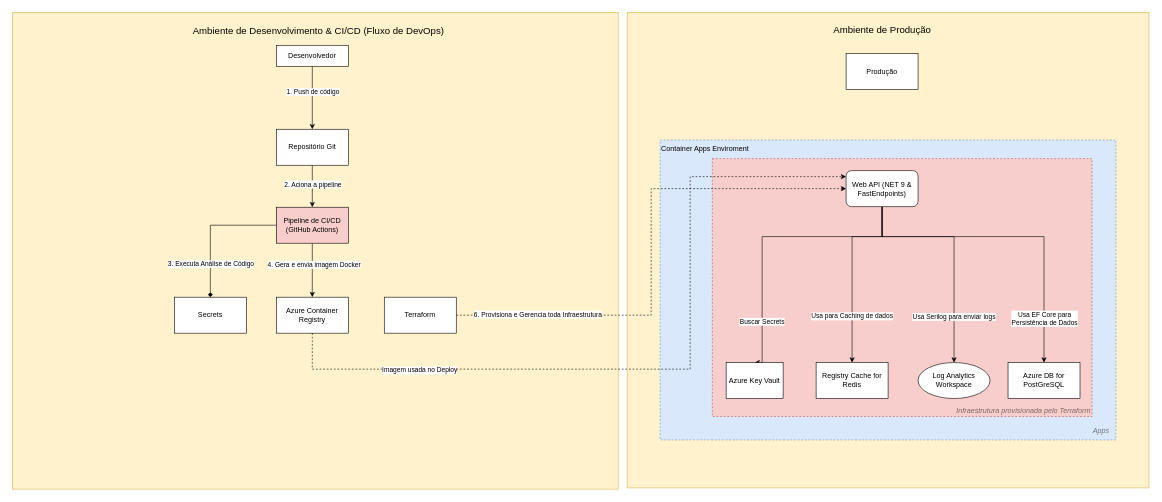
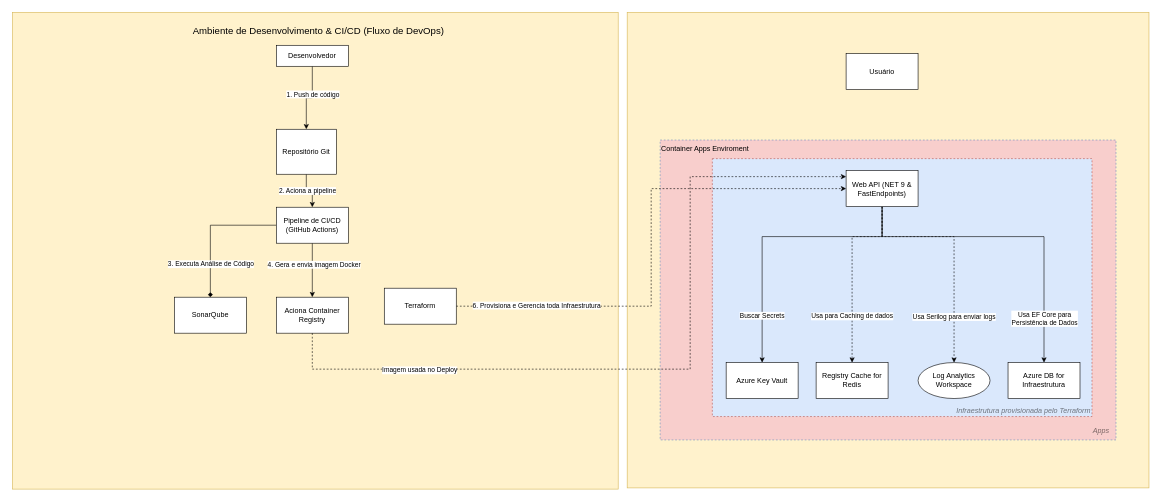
- <mxCell id="20" value="Ambiente de Produção" style="text;html=1;align=center;verticalAlign=middle;resizable=0;points=[];autosize=1;strokeColor=none;fillColor=none;fontSize=16;" vertex="1" parent="1"><mxGeometry x="1375" y="34" width="190" height="30" as="geometry" /></mxCell>
- <mxCell id="18" value="Produção" style="rounded=0;whiteSpace=wrap;html=1;" vertex="1" parent="1"><mxGeometry x="1410" y="89" width="120" height="60" as="geometry" /></mxCell>
+ <mxCell id="18" value="Usuário" style="rounded=0;whiteSpace=wrap;html=1;" vertex="1" parent="1"><mxGeometry x="1410" y="89" width="120" height="60" as="geometry" /></mxCell>
- <mxCell id="32" value="Repositório Git" style="rounded=0;whiteSpace=wrap;html=1;" vertex="1" parent="1"><mxGeometry x="460" y="215" width="120" height="60" as="geometry" /></mxCell>
+ <mxCell id="32" value="Repositório Git" style="rounded=0;whiteSpace=wrap;html=1;" vertex="1" parent="1"><mxGeometry x="460" y="215" width="100" height="75" as="geometry" /></mxCell>
- <mxCell id="5" value="Container Apps Enviroment" style="rounded=0;whiteSpace=wrap;html=1;dashed=1;fillColor=#dae8fc;align=left;verticalAlign=top;strokeColor=#6c8ebf;" vertex="1" parent="3"><mxGeometry width="760" height="500" as="geometry" /></mxCell>
+ <mxCell id="5" value="Container Apps Enviroment" style="rounded=0;whiteSpace=wrap;html=1;dashed=1;fillColor=#f8cecc;align=left;verticalAlign=top;strokeColor=#6c8ebf;" vertex="1" parent="3"><mxGeometry width="760" height="500" as="geometry" /></mxCell>
- <mxCell id="29" value="Web API (NET 9 &amp;amp; FastEndpoints)" style="whiteSpace=wrap;html=1;rounded=1;" vertex="1" parent="1"><mxGeometry x="1410" y="284" width="120" height="60" as="geometry" /></mxCell>
+ <mxCell id="29" value="Web API (NET 9 &amp;amp; FastEndpoints)" style="rounded=0;whiteSpace=wrap;html=1;" vertex="1" parent="1"><mxGeometry x="1410" y="284" width="120" height="60" as="geometry" /></mxCell>
- <mxCell id="15" value="Pipeline de CI/CD (GitHub Actions)" style="rounded=0;whiteSpace=wrap;html=1;fillColor=#f8cecc;" vertex="1" parent="1"><mxGeometry x="460" y="345" width="120" height="60" as="geometry" /></mxCell>
+ <mxCell id="15" value="Pipeline de CI/CD (GitHub Actions)" style="rounded=0;whiteSpace=wrap;html=1;" vertex="1" parent="1"><mxGeometry x="460" y="345" width="120" height="60" as="geometry" /></mxCell>
- <mxCell id="7" value="Infraestrutura provisionada pelo Terraform" style="rounded=0;whiteSpace=wrap;html=1;dashed=1;fillColor=#f8cecc;align=right;verticalAlign=bottom;fontStyle=2;textOpacity=50;strokeColor=#b85450;" vertex="1" parent="1"><mxGeometry x="1187" y="264" width="633" height="430" as="geometry" /></mxCell>
+ <mxCell id="7" value="Infraestrutura provisionada pelo Terraform" style="rounded=0;whiteSpace=wrap;html=1;dashed=1;fillColor=#dae8fc;align=right;verticalAlign=bottom;fontStyle=2;textOpacity=50;strokeColor=#b85450;" vertex="1" parent="1"><mxGeometry x="1187" y="264" width="633" height="430" as="geometry" /></mxCell>
- <mxCell id="23" style="edgeStyle=orthogonalEdgeStyle;rounded=0;orthogonalLoop=1;jettySize=auto;html=1;exitX=0.5;exitY=1;exitDx=0;exitDy=0;" edge="1" parent="1" source="29" target="39"><mxGeometry relative="1" as="geometry"><Array as="points"><mxPoint x="1470" y="394" /><mxPoint x="1420" y="394" /></Array></mxGeometry></mxCell>
+ <mxCell id="23" style="edgeStyle=orthogonalEdgeStyle;rounded=0;orthogonalLoop=1;jettySize=auto;html=1;exitX=0.5;exitY=1;exitDx=0;exitDy=0;dashed=1;" edge="1" parent="1" source="29" target="39"><mxGeometry relative="1" as="geometry"><Array as="points"><mxPoint x="1470" y="394" /><mxPoint x="1420" y="394" /></Array></mxGeometry></mxCell>
- <mxCell id="25" style="edgeStyle=orthogonalEdgeStyle;rounded=0;orthogonalLoop=1;jettySize=auto;html=1;exitX=0.5;exitY=1;exitDx=0;exitDy=0;entryX=0.5;entryY=0;entryDx=0;entryDy=0;" edge="1" parent="1" source="29" target="40"><mxGeometry relative="1" as="geometry"><Array as="points"><mxPoint x="1470" y="394" /><mxPoint x="1590" y="394" /></Array></mxGeometry></mxCell>
+ <mxCell id="25" style="edgeStyle=orthogonalEdgeStyle;rounded=0;orthogonalLoop=1;jettySize=auto;html=1;exitX=0.5;exitY=1;exitDx=0;exitDy=0;entryX=0.5;entryY=0;entryDx=0;entryDy=0;dashed=1;" edge="1" parent="1" source="29" target="40"><mxGeometry relative="1" as="geometry"><Array as="points"><mxPoint x="1470" y="394" /><mxPoint x="1590" y="394" /></Array></mxGeometry></mxCell>
- <mxCell id="16" value="Secrets" style="rounded=0;whiteSpace=wrap;html=1;" vertex="1" parent="1"><mxGeometry x="290" y="495" width="120" height="60" as="geometry" /></mxCell>
+ <mxCell id="16" value="SonarQube" style="rounded=0;whiteSpace=wrap;html=1;" vertex="1" parent="1"><mxGeometry x="290" y="495" width="120" height="60" as="geometry" /></mxCell>
- <mxCell id="17" value="Azure Container Registry" style="rounded=0;whiteSpace=wrap;html=1;" vertex="1" parent="1"><mxGeometry x="460" y="495" width="120" height="60" as="geometry" /></mxCell>
+ <mxCell id="17" value="Aciona Container Registry" style="rounded=0;whiteSpace=wrap;html=1;" vertex="1" parent="1"><mxGeometry x="460" y="495" width="120" height="60" as="geometry" /></mxCell>
- <mxCell id="35" value="Terraform" style="rounded=0;whiteSpace=wrap;html=1;" vertex="1" parent="1"><mxGeometry x="640" y="495" width="120" height="60" as="geometry" /></mxCell>
+ <mxCell id="35" value="Terraform" style="rounded=0;whiteSpace=wrap;html=1;" vertex="1" parent="1"><mxGeometry x="640" y="480" width="120" height="60" as="geometry" /></mxCell>
- <mxCell id="38" value="Azure Key Vault" style="whiteSpace=wrap;html=1;rounded=0;" vertex="1" parent="1"><mxGeometry x="1210" y="604" width="95" height="60" as="geometry" /></mxCell>
+ <mxCell id="38" value="Azure Key Vault" style="whiteSpace=wrap;html=1;rounded=0;" vertex="1" parent="1"><mxGeometry x="1210" y="604" width="120" height="60" as="geometry" /></mxCell>
- <mxCell id="41" value="Azure DB for PostGreSQL" style="rounded=0;whiteSpace=wrap;html=1;" vertex="1" parent="1"><mxGeometry x="1680" y="604" width="120" height="60" as="geometry" /></mxCell>
+ <mxCell id="41" value="Azure DB for Infraestrutura" style="rounded=0;whiteSpace=wrap;html=1;" vertex="1" parent="1"><mxGeometry x="1680" y="604" width="120" height="60" as="geometry" /></mxCell>
